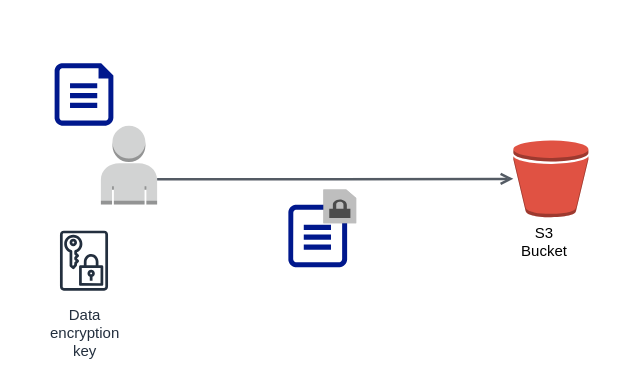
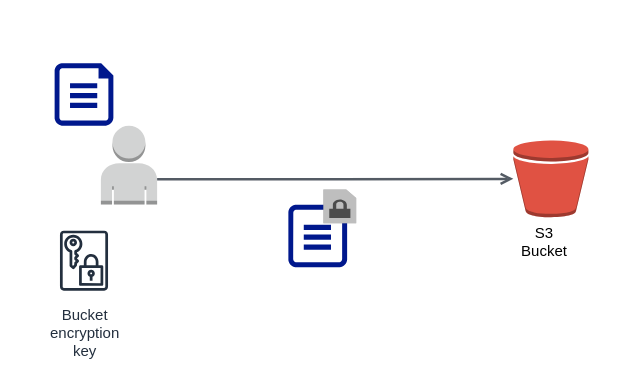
- <mxCell id="10" value="Data&#10;encryption&#10;key" style="outlineConnect=0;fontColor=#232F3E;gradientColor=none;strokeColor=#232F3E;fillColor=#ffffff;dashed=0;verticalLabelPosition=bottom;verticalAlign=top;align=center;html=1;fontSize=12;fontStyle=0;aspect=fixed;shape=mxgraph.aws4.resourceIcon;resIcon=mxgraph.aws4.data_encryption_key;" vertex="1" parent="1"><mxGeometry x="36.5" y="178" width="60" height="60" as="geometry" /></mxCell>
+ <mxCell id="10" value="Bucket&#10;encryption&#10;key" style="outlineConnect=0;fontColor=#232F3E;gradientColor=none;strokeColor=#232F3E;fillColor=#ffffff;dashed=0;verticalLabelPosition=bottom;verticalAlign=top;align=center;html=1;fontSize=12;fontStyle=0;aspect=fixed;shape=mxgraph.aws4.resourceIcon;resIcon=mxgraph.aws4.data_encryption_key;" vertex="1" parent="1"><mxGeometry x="36.5" y="178" width="60" height="60" as="geometry" /></mxCell>
